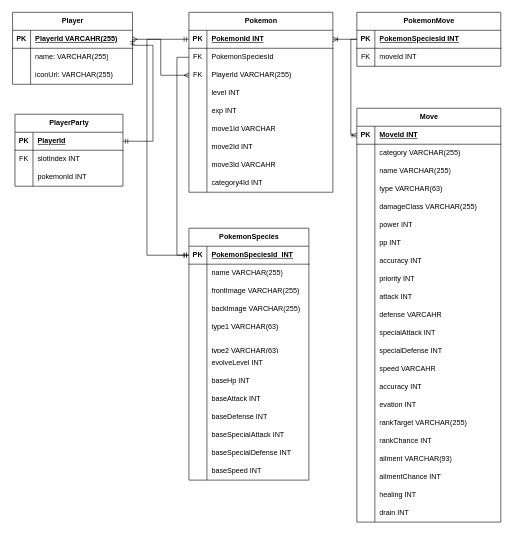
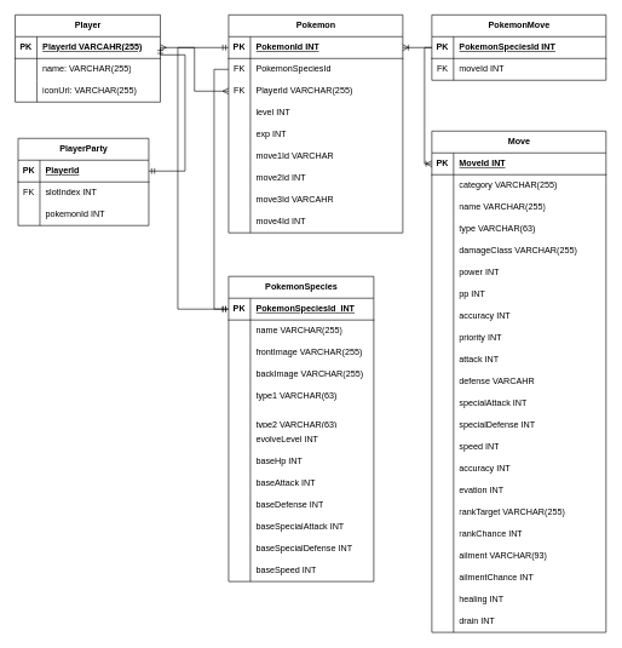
- <mxCell id="79" value="category4Id INT" style="shape=partialRectangle;connectable=0;fillColor=none;top=0;left=0;bottom=0;right=0;align=left;spacingLeft=6;overflow=hidden;whiteSpace=wrap;html=1;" parent="77" vertex="1"><mxGeometry x="30" width="210" height="30" as="geometry"><mxRectangle width="210" height="30" as="alternateBounds" /></mxGeometry></mxCell>
+ <mxCell id="79" value="move4Id INT" style="shape=partialRectangle;connectable=0;fillColor=none;top=0;left=0;bottom=0;right=0;align=left;spacingLeft=6;overflow=hidden;whiteSpace=wrap;html=1;" parent="77" vertex="1"><mxGeometry x="30" width="210" height="30" as="geometry"><mxRectangle width="210" height="30" as="alternateBounds" /></mxGeometry></mxCell>
- <mxCell id="122" value="speed VARCAHR" style="shape=partialRectangle;connectable=0;fillColor=none;top=0;left=0;bottom=0;right=0;align=left;spacingLeft=6;overflow=hidden;whiteSpace=wrap;html=1;" parent="120" vertex="1"><mxGeometry x="30" width="210" height="30" as="geometry"><mxRectangle width="210" height="30" as="alternateBounds" /></mxGeometry></mxCell>
+ <mxCell id="122" value="speed INT" style="shape=partialRectangle;connectable=0;fillColor=none;top=0;left=0;bottom=0;right=0;align=left;spacingLeft=6;overflow=hidden;whiteSpace=wrap;html=1;" parent="120" vertex="1"><mxGeometry x="30" width="210" height="30" as="geometry"><mxRectangle width="210" height="30" as="alternateBounds" /></mxGeometry></mxCell>
